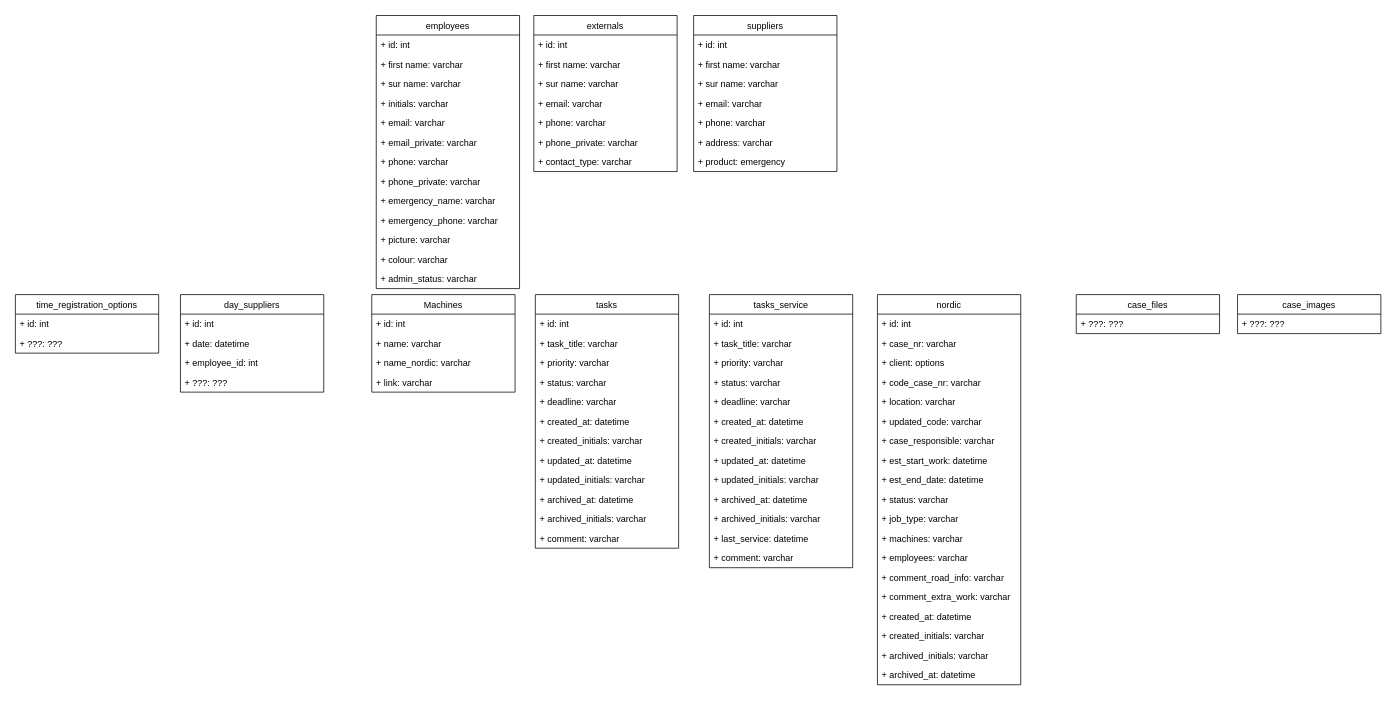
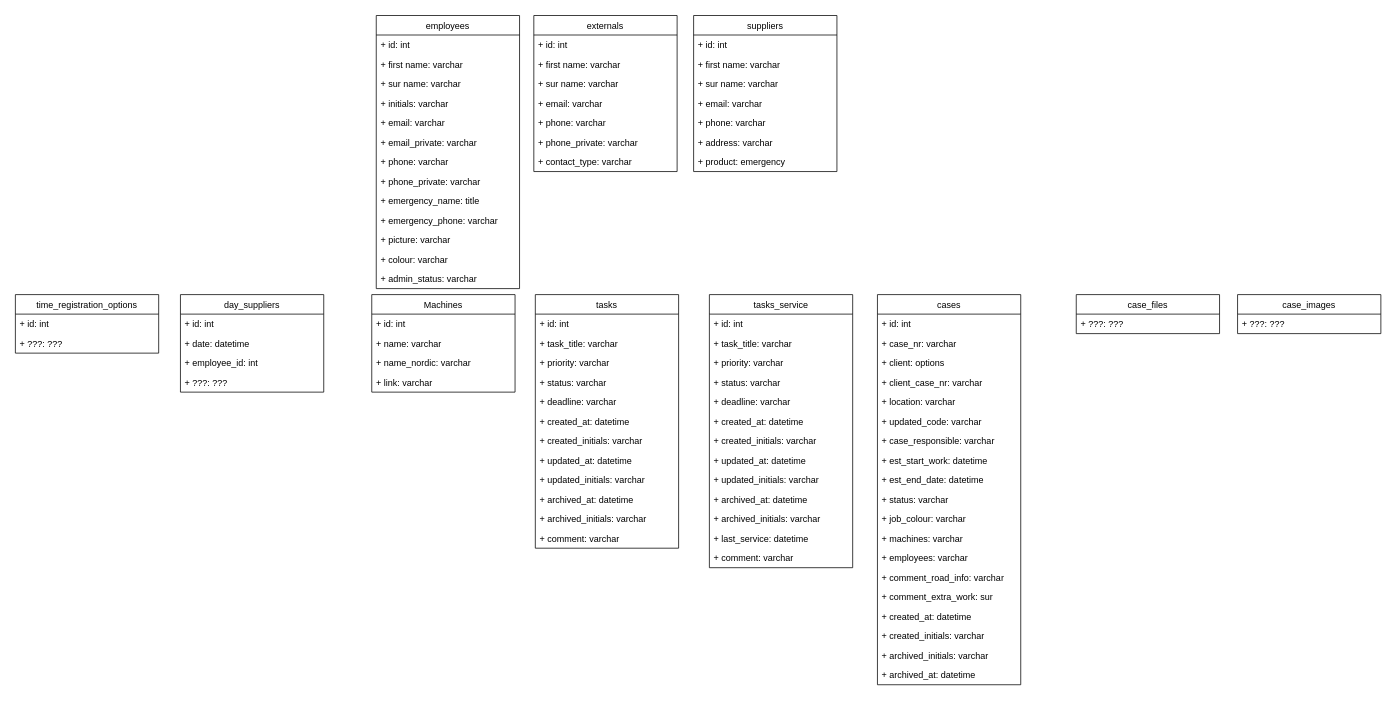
- <mxCell id="11" value="+ emergency_name: varchar" style="text;strokeColor=none;fillColor=none;align=left;verticalAlign=top;spacingLeft=4;spacingRight=4;overflow=hidden;rotatable=0;points=[[0,0.5],[1,0.5]];portConstraint=eastwest;" parent="2" vertex="1"><mxGeometry y="234" width="191" height="26" as="geometry" /></mxCell>
+ <mxCell id="11" value="+ emergency_name: title" style="text;strokeColor=none;fillColor=none;align=left;verticalAlign=top;spacingLeft=4;spacingRight=4;overflow=hidden;rotatable=0;points=[[0,0.5],[1,0.5]];portConstraint=eastwest;" parent="2" vertex="1"><mxGeometry y="234" width="191" height="26" as="geometry" /></mxCell>
- <mxCell id="64" value="nordic" style="swimlane;fontStyle=0;childLayout=stackLayout;horizontal=1;startSize=26;fillColor=none;horizontalStack=0;resizeParent=1;resizeParentMax=0;resizeLast=0;collapsible=1;marginBottom=0;" parent="1" vertex="1"><mxGeometry x="1169" y="392" width="191" height="520" as="geometry" /></mxCell>
+ <mxCell id="64" value="cases" style="swimlane;fontStyle=0;childLayout=stackLayout;horizontal=1;startSize=26;fillColor=none;horizontalStack=0;resizeParent=1;resizeParentMax=0;resizeLast=0;collapsible=1;marginBottom=0;" parent="1" vertex="1"><mxGeometry x="1169" y="392" width="191" height="520" as="geometry" /></mxCell>
- <mxCell id="68" value="+ code_case_nr: varchar" style="text;strokeColor=none;fillColor=none;align=left;verticalAlign=top;spacingLeft=4;spacingRight=4;overflow=hidden;rotatable=0;points=[[0,0.5],[1,0.5]];portConstraint=eastwest;" parent="64" vertex="1"><mxGeometry y="104" width="191" height="26" as="geometry" /></mxCell>
+ <mxCell id="68" value="+ client_case_nr: varchar" style="text;strokeColor=none;fillColor=none;align=left;verticalAlign=top;spacingLeft=4;spacingRight=4;overflow=hidden;rotatable=0;points=[[0,0.5],[1,0.5]];portConstraint=eastwest;" parent="64" vertex="1"><mxGeometry y="104" width="191" height="26" as="geometry" /></mxCell>
- <mxCell id="75" value="+ job_type: varchar" style="text;strokeColor=none;fillColor=none;align=left;verticalAlign=top;spacingLeft=4;spacingRight=4;overflow=hidden;rotatable=0;points=[[0,0.5],[1,0.5]];portConstraint=eastwest;" parent="64" vertex="1"><mxGeometry y="286" width="191" height="26" as="geometry" /></mxCell>
+ <mxCell id="75" value="+ job_colour: varchar" style="text;strokeColor=none;fillColor=none;align=left;verticalAlign=top;spacingLeft=4;spacingRight=4;overflow=hidden;rotatable=0;points=[[0,0.5],[1,0.5]];portConstraint=eastwest;" parent="64" vertex="1"><mxGeometry y="286" width="191" height="26" as="geometry" /></mxCell>
- <mxCell id="79" value="+ comment_extra_work: varchar" style="text;strokeColor=none;fillColor=none;align=left;verticalAlign=top;spacingLeft=4;spacingRight=4;overflow=hidden;rotatable=0;points=[[0,0.5],[1,0.5]];portConstraint=eastwest;" parent="64" vertex="1"><mxGeometry y="390" width="191" height="26" as="geometry" /></mxCell>
+ <mxCell id="79" value="+ comment_extra_work: sur" style="text;strokeColor=none;fillColor=none;align=left;verticalAlign=top;spacingLeft=4;spacingRight=4;overflow=hidden;rotatable=0;points=[[0,0.5],[1,0.5]];portConstraint=eastwest;" parent="64" vertex="1"><mxGeometry y="390" width="191" height="26" as="geometry" /></mxCell>
